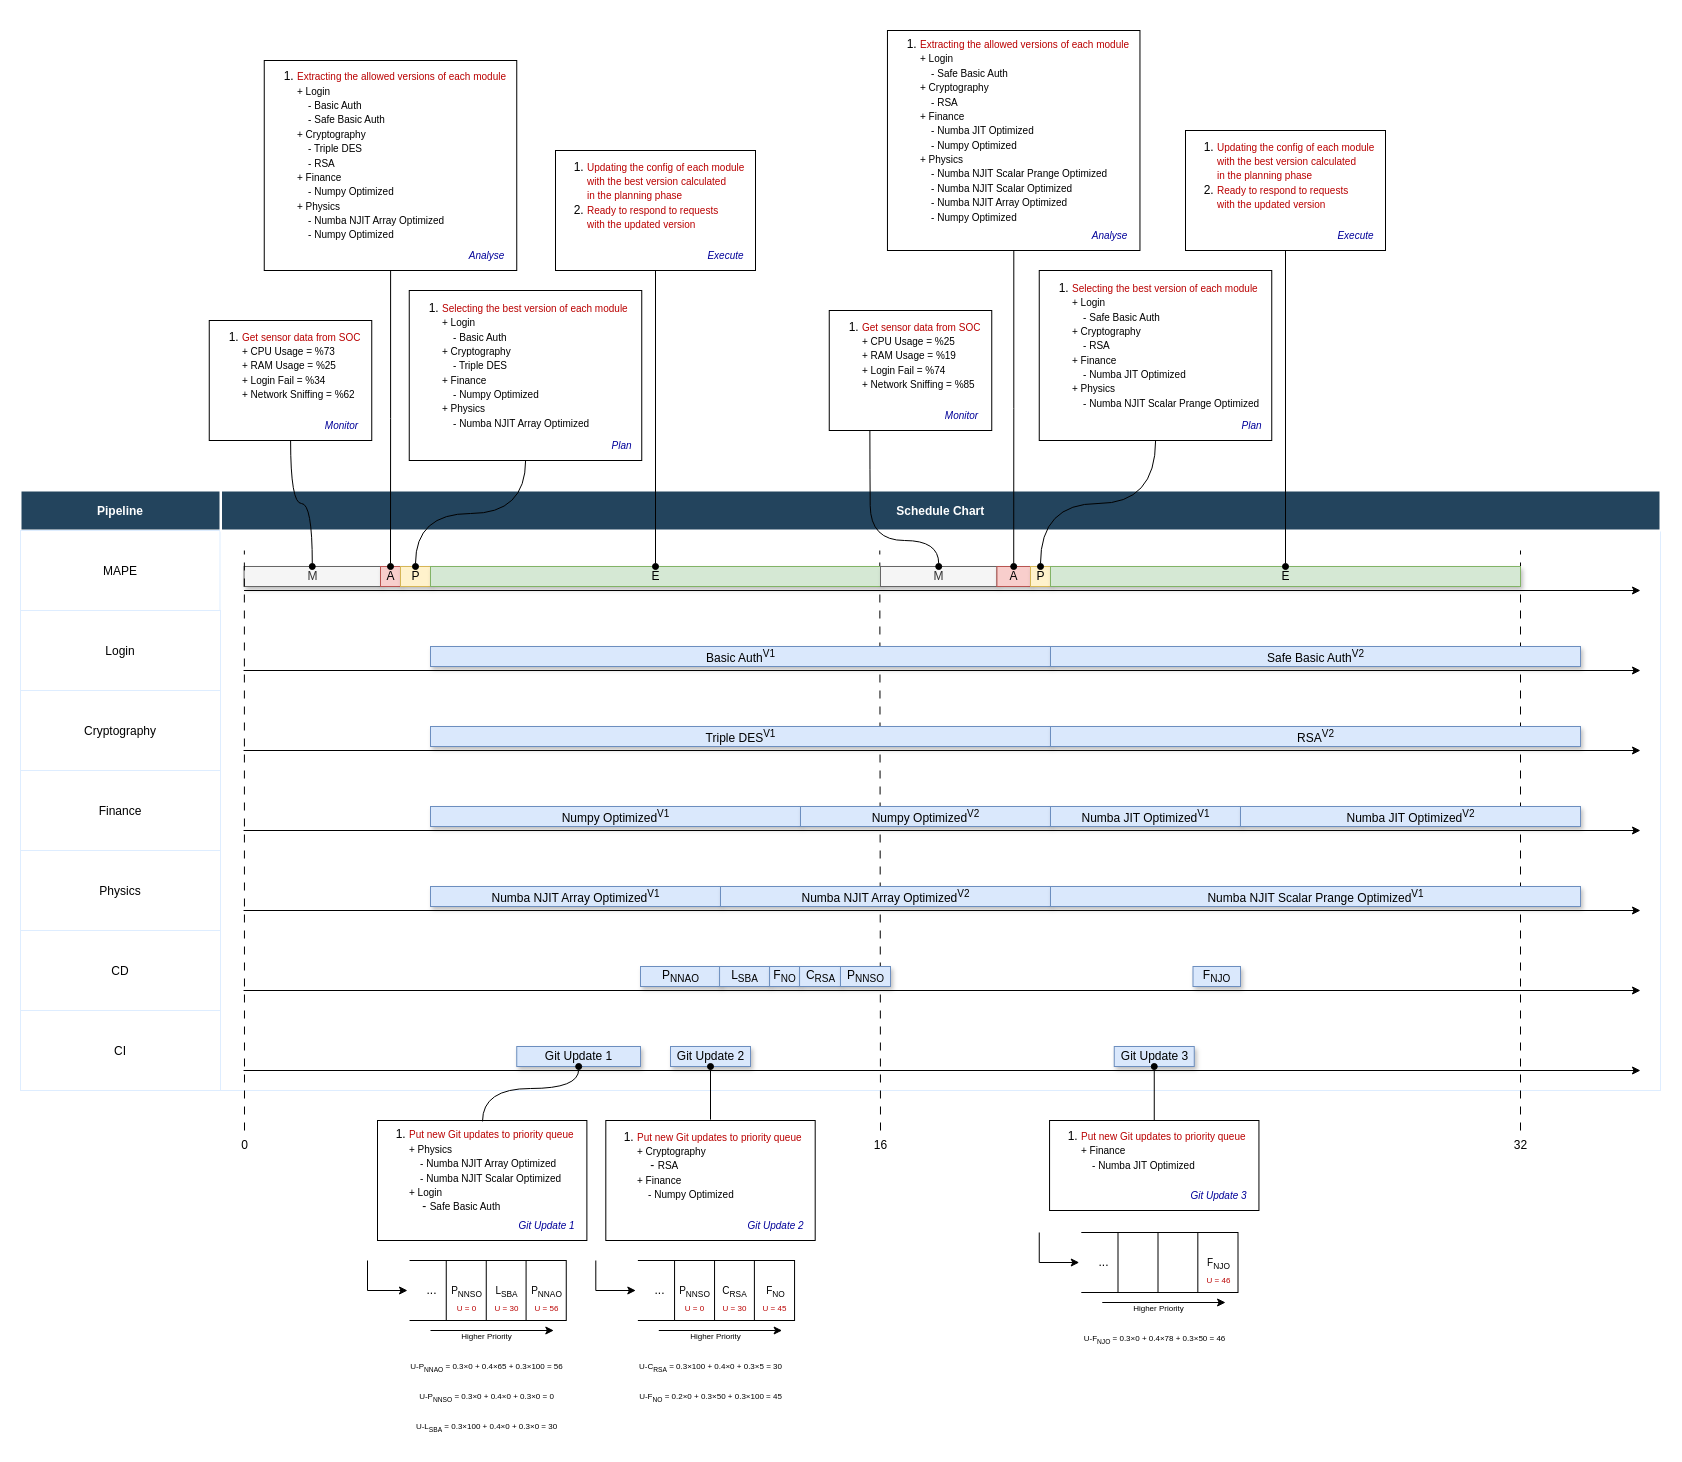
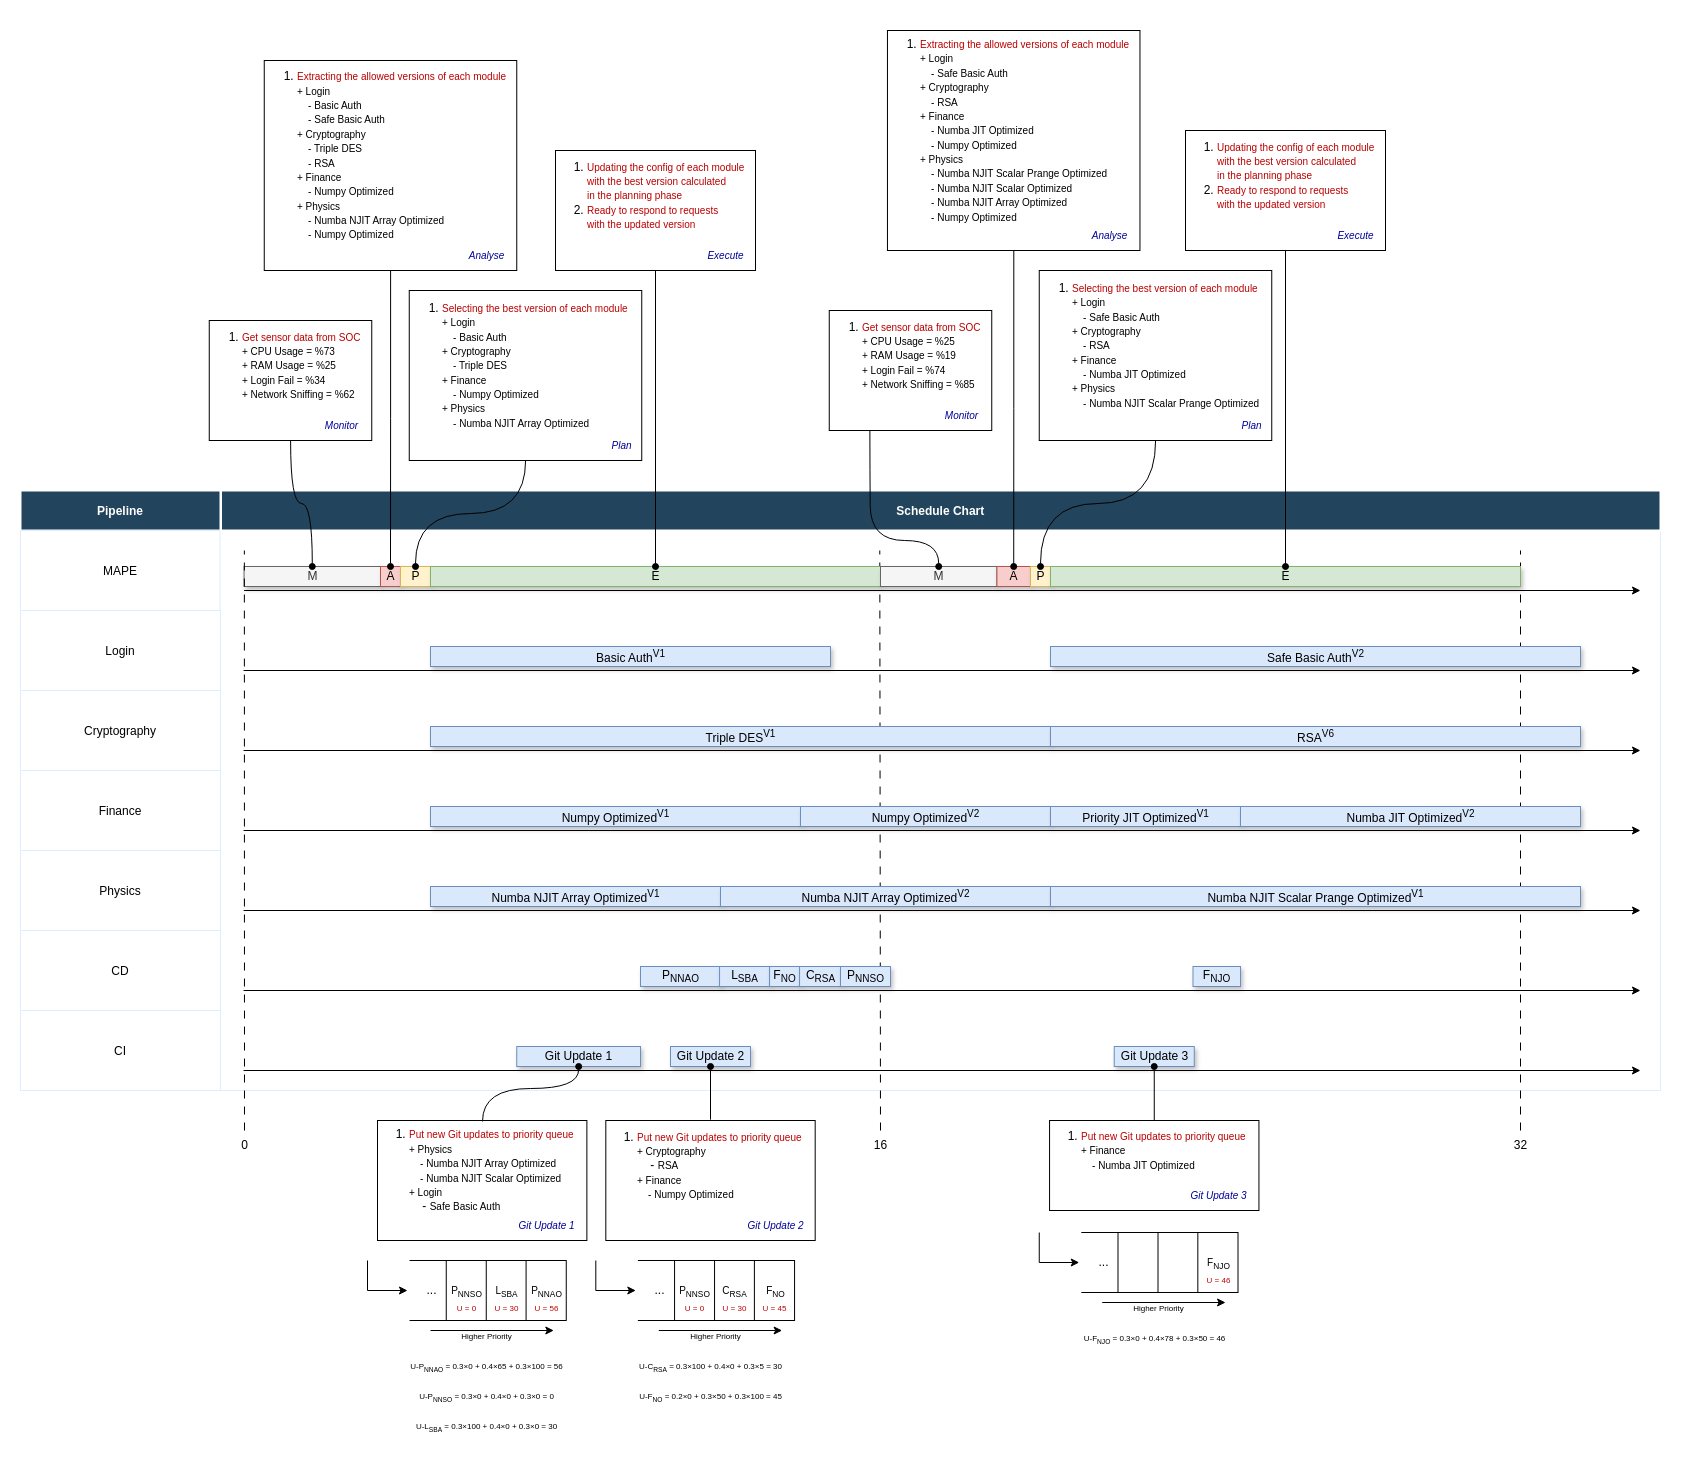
- <mxCell id="22" value="Basic Auth&lt;sup&gt;V1&lt;/sup&gt;" style="align=center;strokeColor=#6c8ebf;html=1;fillColor=#dae8fc;shadow=1;" parent="1" vertex="1"><mxGeometry x="430" y="646" width="620" height="20" as="geometry" /></mxCell>
+ <mxCell id="22" value="Basic Auth&lt;sup&gt;V1&lt;/sup&gt;" style="align=center;strokeColor=#6c8ebf;html=1;fillColor=#dae8fc;shadow=1;" parent="1" vertex="1"><mxGeometry x="430" y="646" width="400" height="20" as="geometry" /></mxCell>
- <mxCell id="29" value="RSA&lt;sup&gt;V2&lt;/sup&gt;" style="align=center;strokeColor=#6c8ebf;html=1;fillColor=#dae8fc;shadow=1;" parent="1" vertex="1"><mxGeometry x="1050" y="726" width="530" height="20" as="geometry" /></mxCell>
+ <mxCell id="29" value="RSA&lt;sup&gt;V6&lt;/sup&gt;" style="align=center;strokeColor=#6c8ebf;html=1;fillColor=#dae8fc;shadow=1;" parent="1" vertex="1"><mxGeometry x="1050" y="726" width="530" height="20" as="geometry" /></mxCell>
- <mxCell id="142" value="Numba JIT Optimized&lt;sup&gt;V1&lt;/sup&gt;" style="align=center;strokeColor=#6c8ebf;html=1;fillColor=#dae8fc;shadow=1;" vertex="1" parent="1"><mxGeometry x="1050" y="806" width="190" height="20" as="geometry" /></mxCell>
+ <mxCell id="142" value="Priority JIT Optimized&lt;sup&gt;V1&lt;/sup&gt;" style="align=center;strokeColor=#6c8ebf;html=1;fillColor=#dae8fc;shadow=1;" vertex="1" parent="1"><mxGeometry x="1050" y="806" width="190" height="20" as="geometry" /></mxCell>
